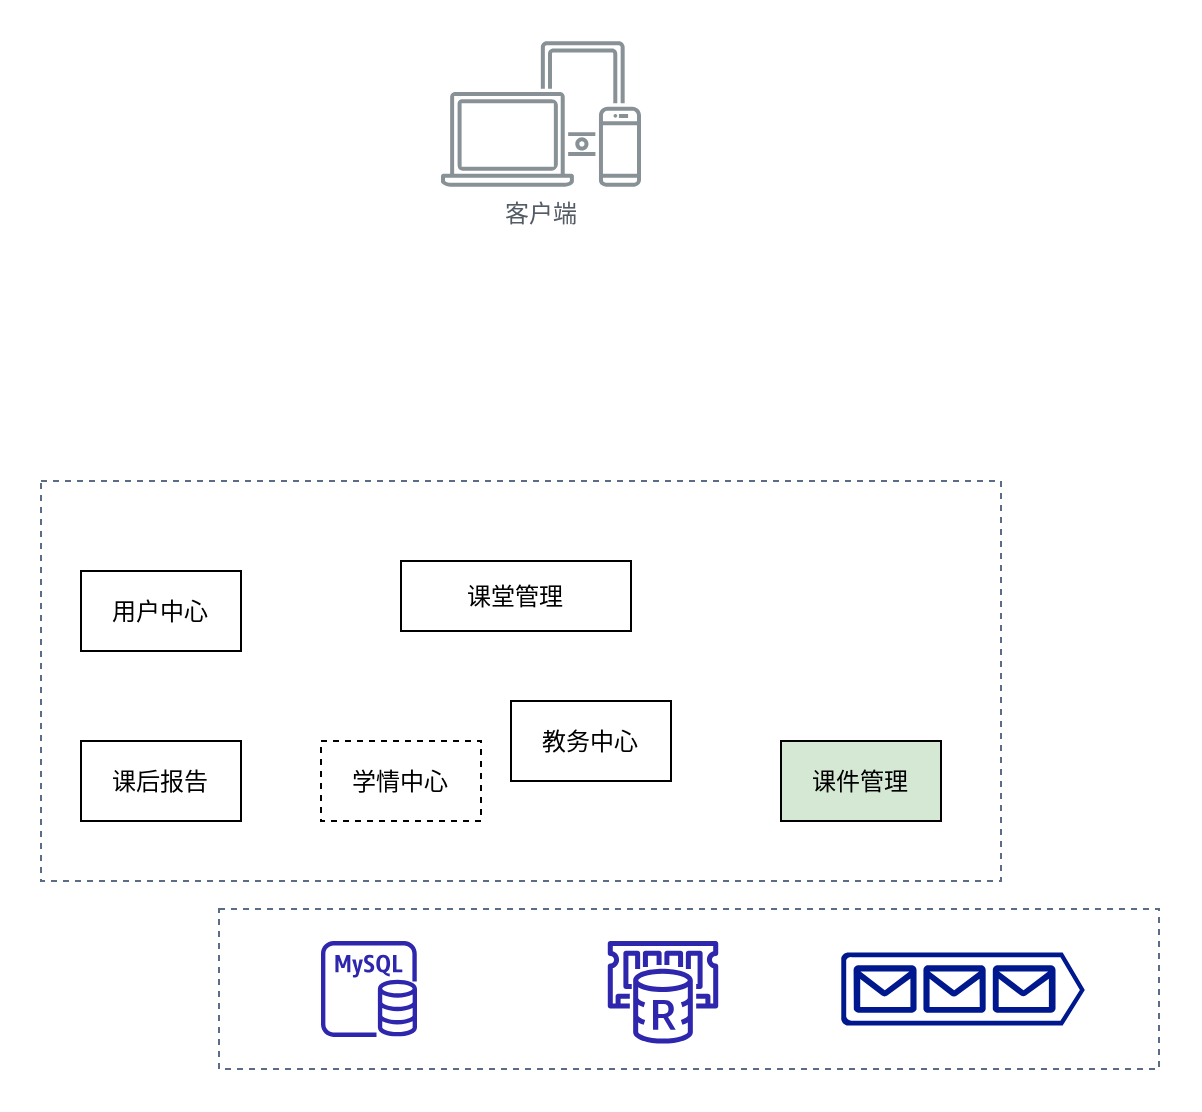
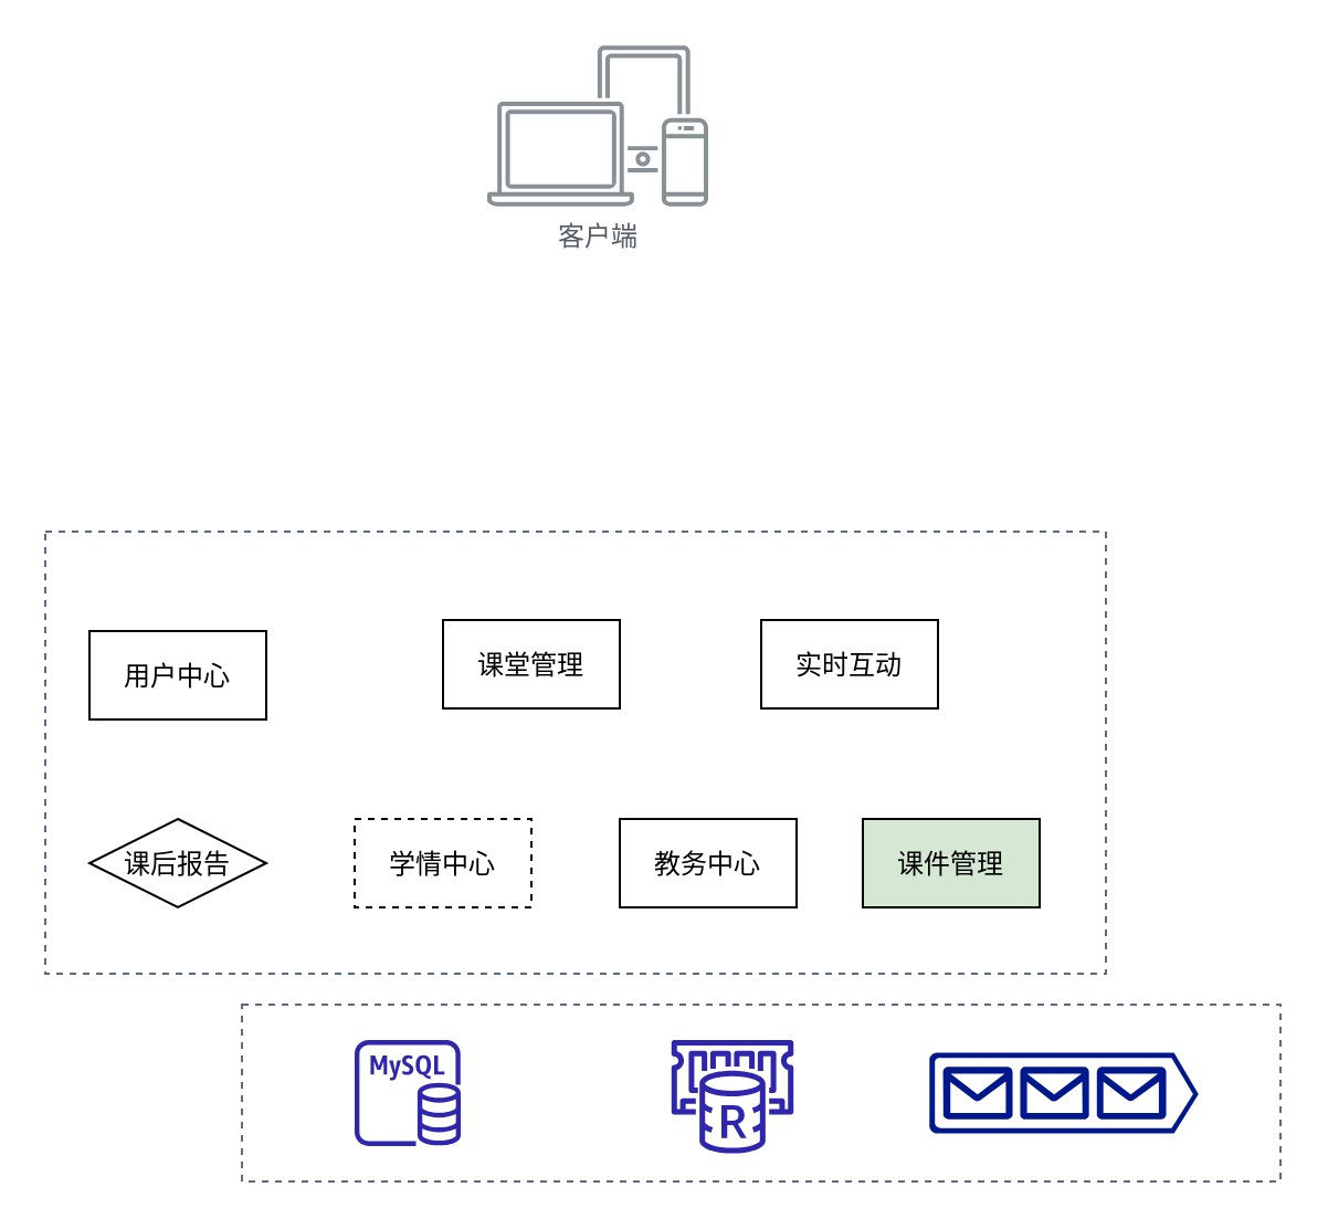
- <mxCell id="5" value="课堂管理" style="fontStyle=0;" vertex="1" parent="1"><mxGeometry x="200" y="280" width="115" height="35" as="geometry" /></mxCell>
+ <mxCell id="5" value="课堂管理" style="fontStyle=0;" vertex="1" parent="1"><mxGeometry x="200" y="280" width="80" height="40" as="geometry" /></mxCell>
+ <mxCell id="8" value="实时互动" style="fontStyle=0;" vertex="1" parent="1"><mxGeometry x="344" y="280" width="80" height="40" as="geometry" /></mxCell>
- <mxCell id="9" value="教务中心" style="fontStyle=0;" vertex="1" parent="1"><mxGeometry x="255" y="350" width="80" height="40" as="geometry" /></mxCell>
+ <mxCell id="9" value="教务中心" style="fontStyle=0;" vertex="1" parent="1"><mxGeometry x="280" y="370" width="80" height="40" as="geometry" /></mxCell>
- <mxCell id="7" value="课后报告" style="fontStyle=0;" vertex="1" parent="1"><mxGeometry x="40" y="370" width="80" height="40" as="geometry" /></mxCell>
+ <mxCell id="7" value="课后报告" style="rhombus;fontStyle=0;" vertex="1" parent="1"><mxGeometry x="40" y="370" width="80" height="40" as="geometry" /></mxCell>
